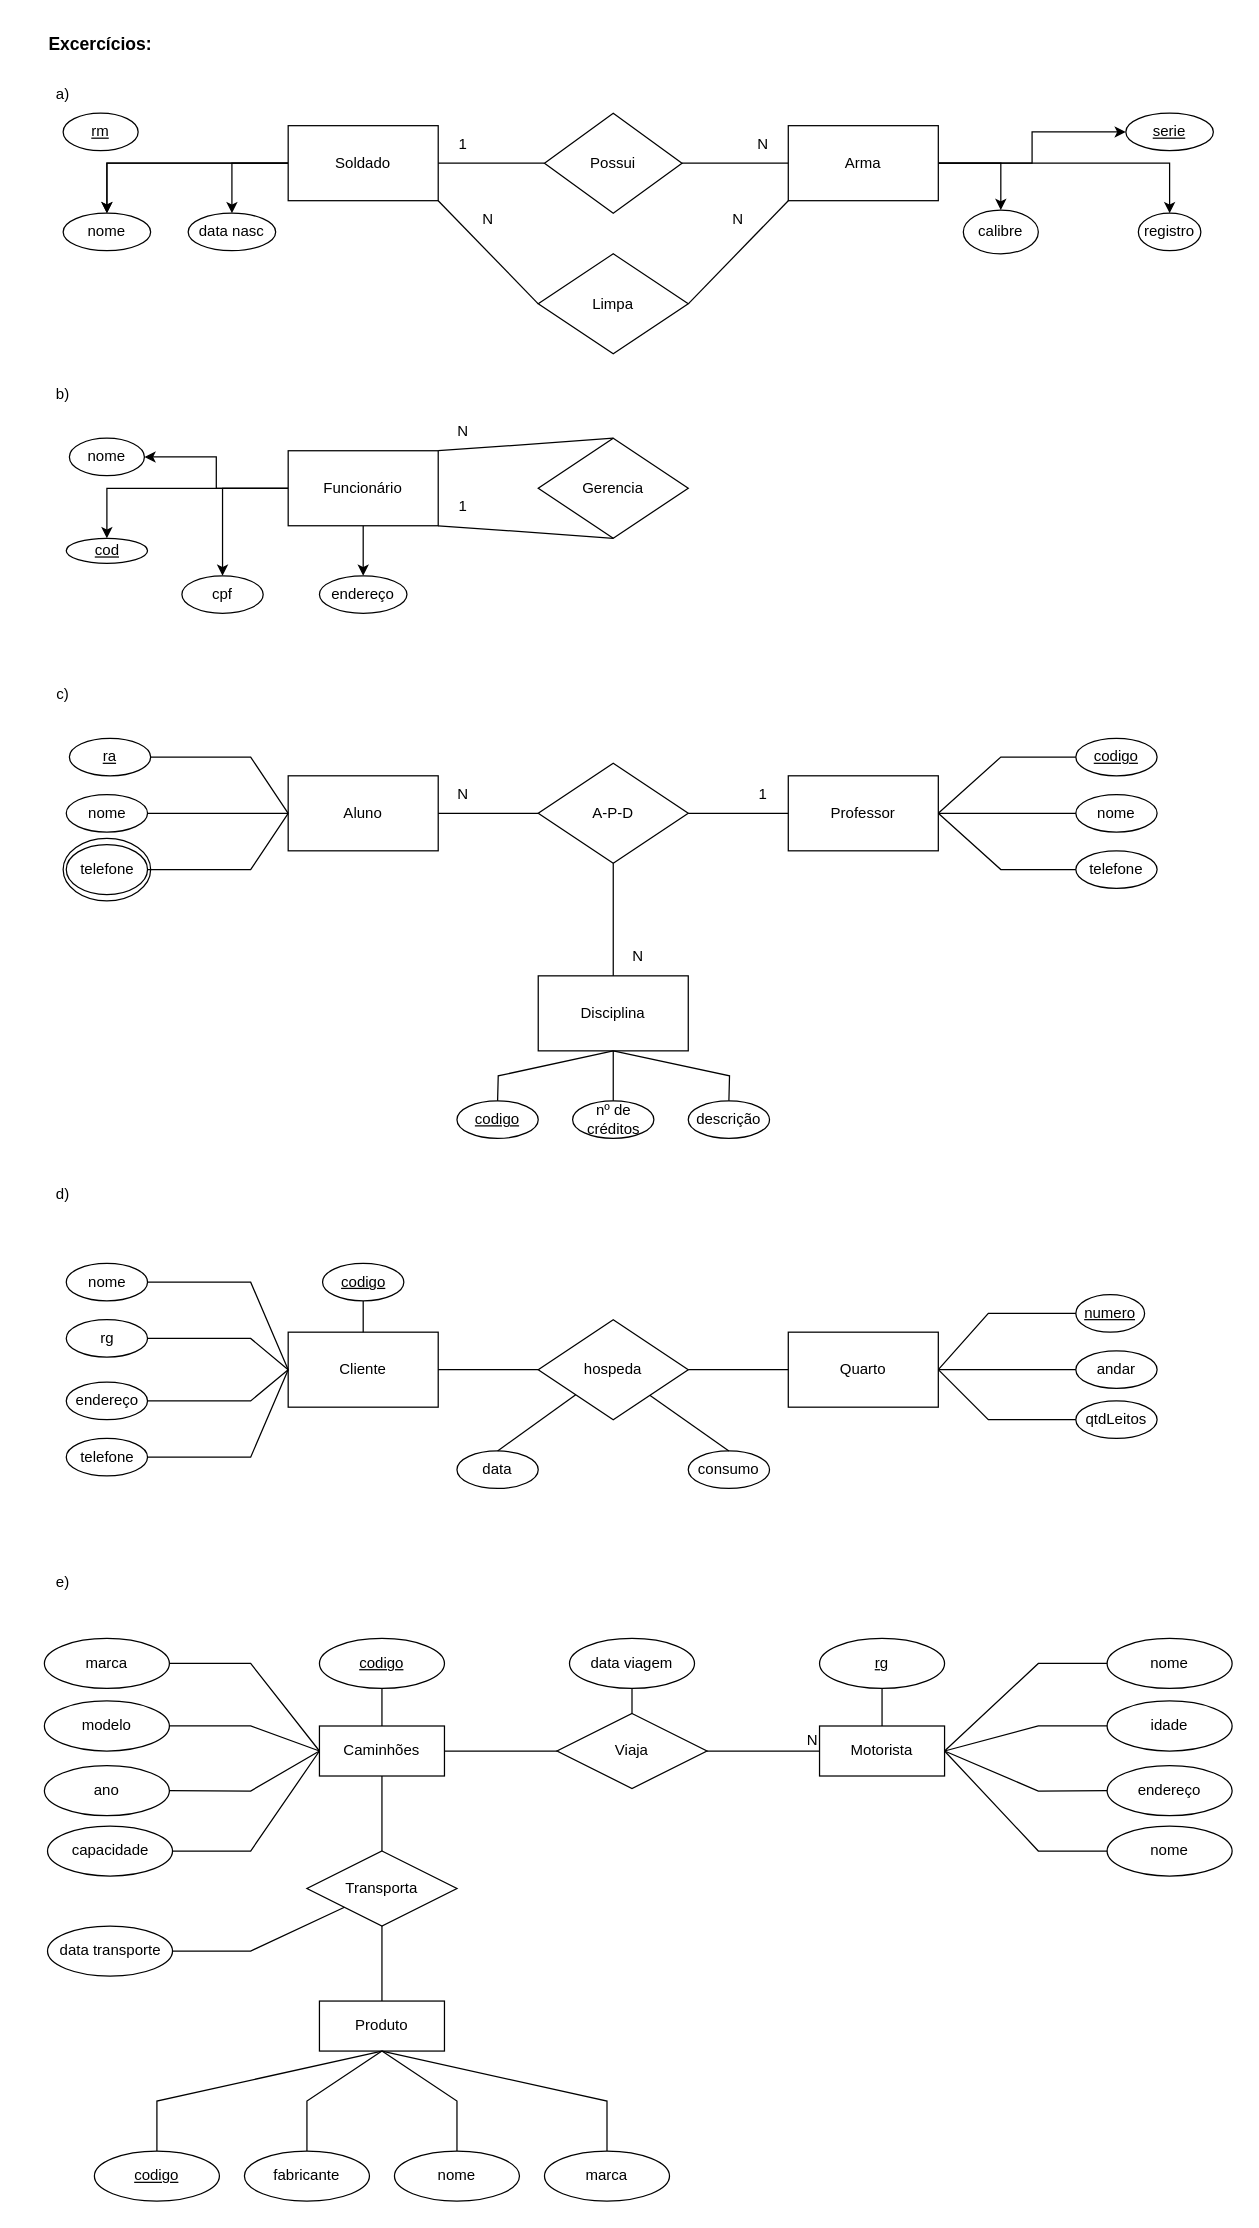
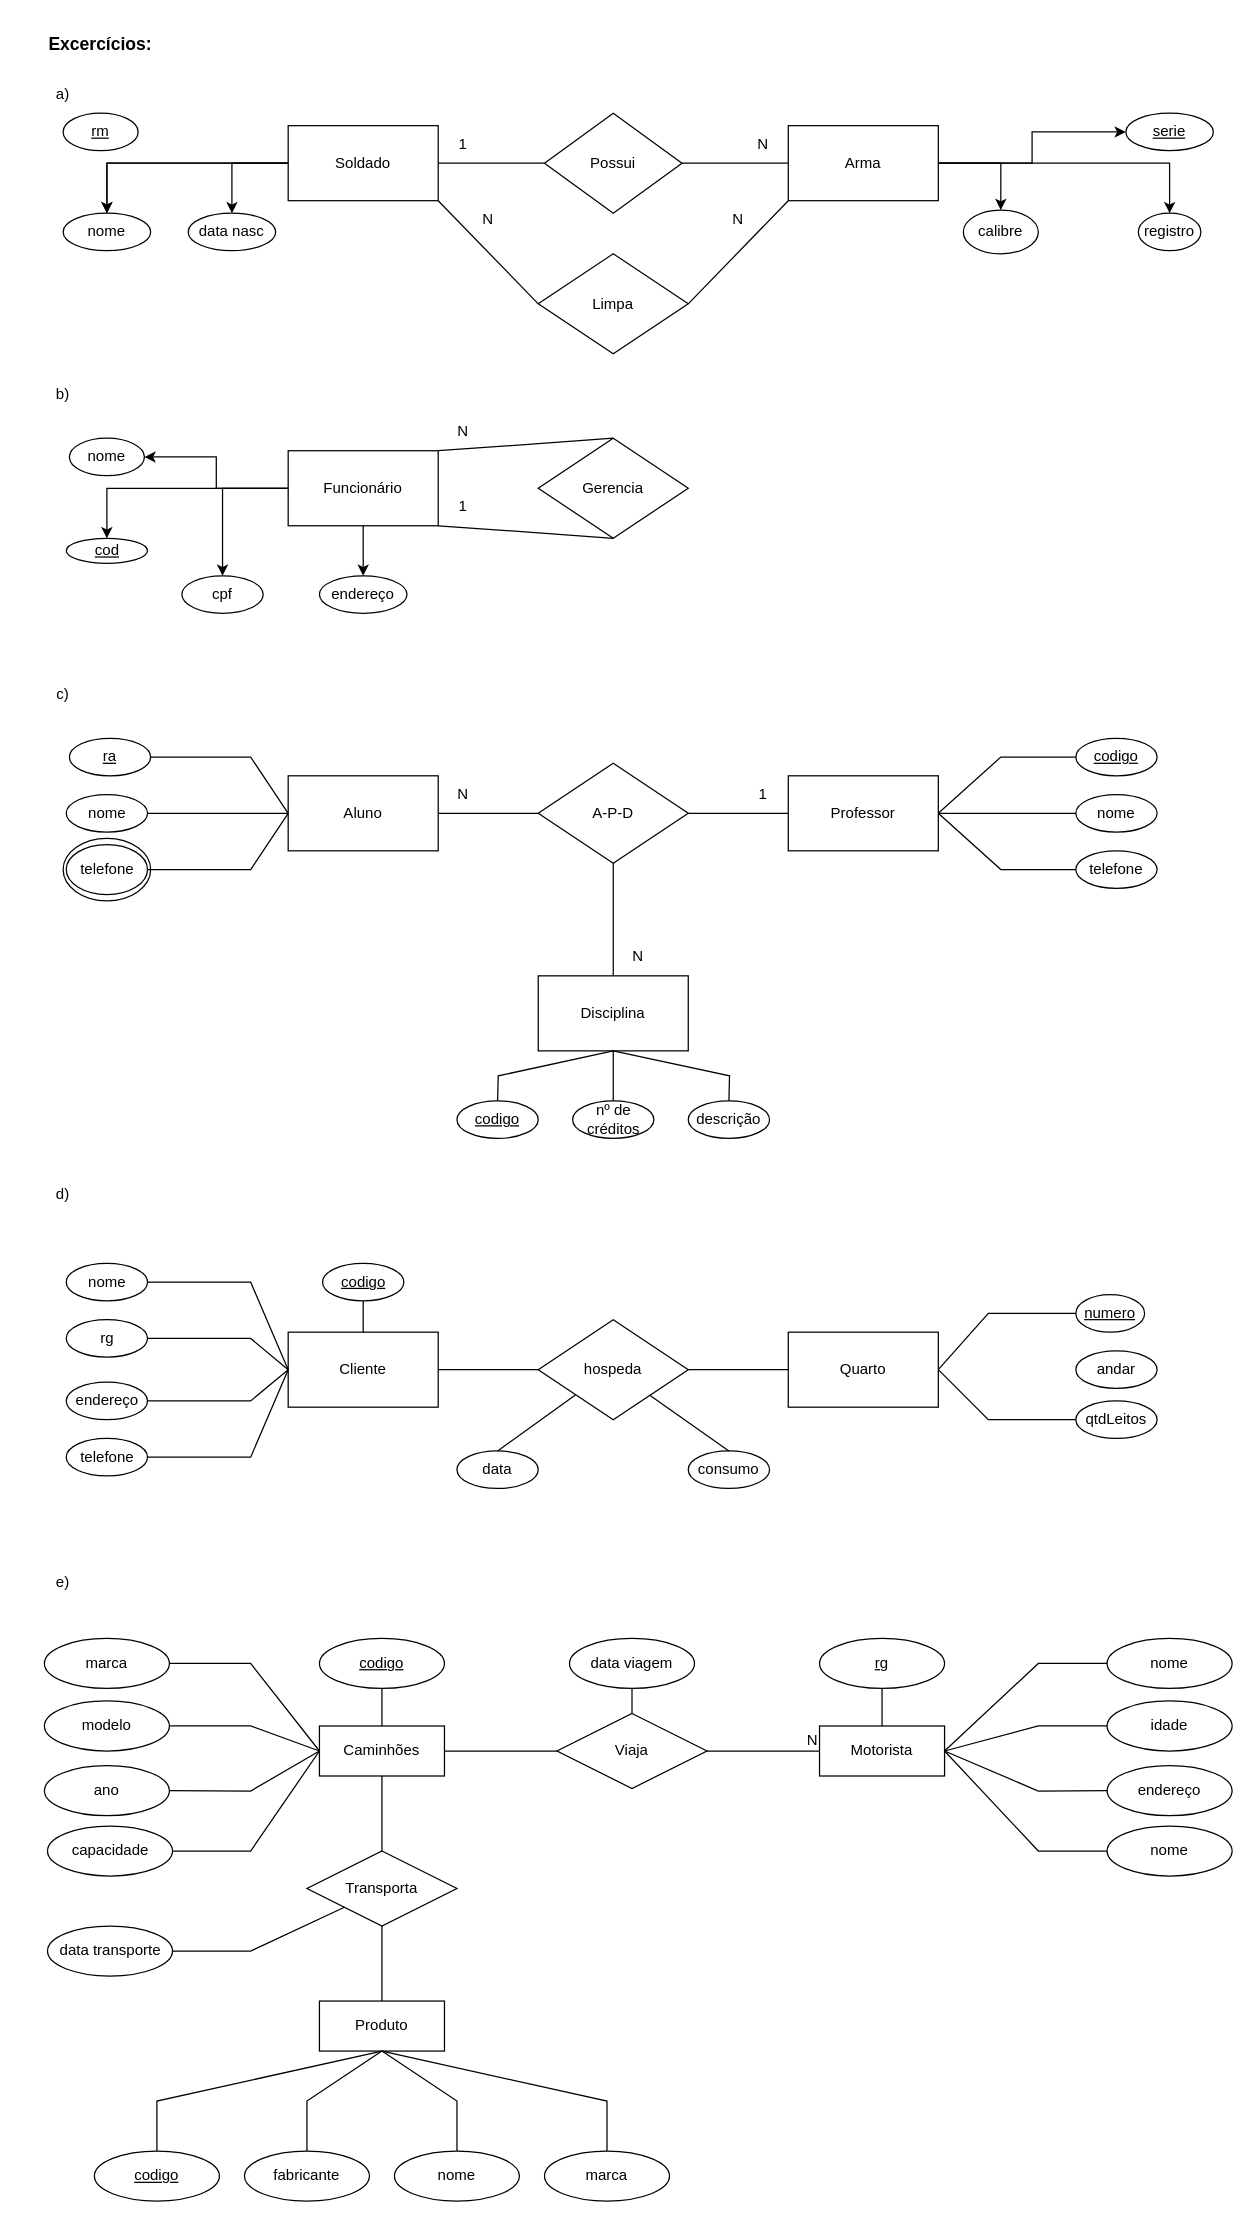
- <mxCell id="90" value="" style="endArrow=none;html=1;rounded=0;exitX=1;exitY=0.5;exitDx=0;exitDy=0;entryX=0;entryY=0.5;entryDx=0;entryDy=0;" parent="1" source="75" target="86" edge="1"><mxGeometry width="50" height="50" relative="1" as="geometry"><mxPoint x="800" y="1110" as="sourcePoint" /><mxPoint x="850" y="1060" as="targetPoint" /></mxGeometry></mxCell>
